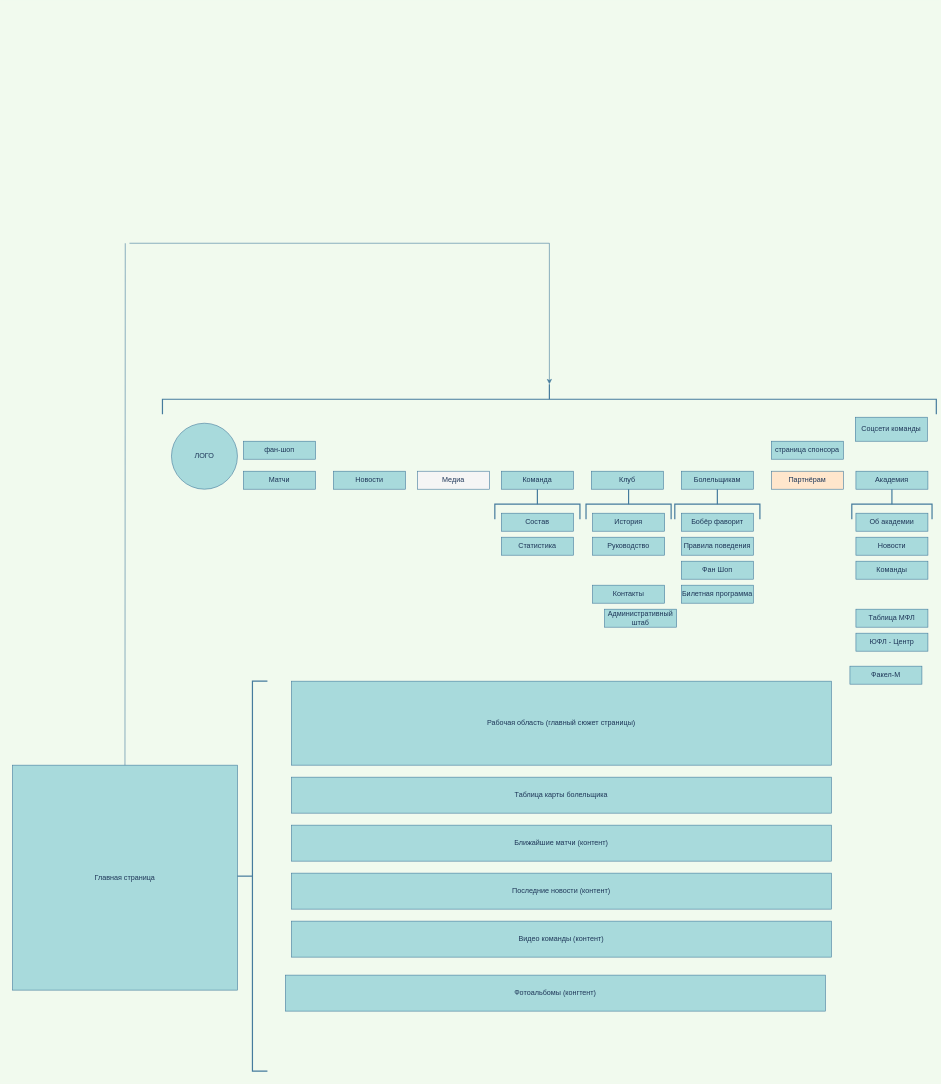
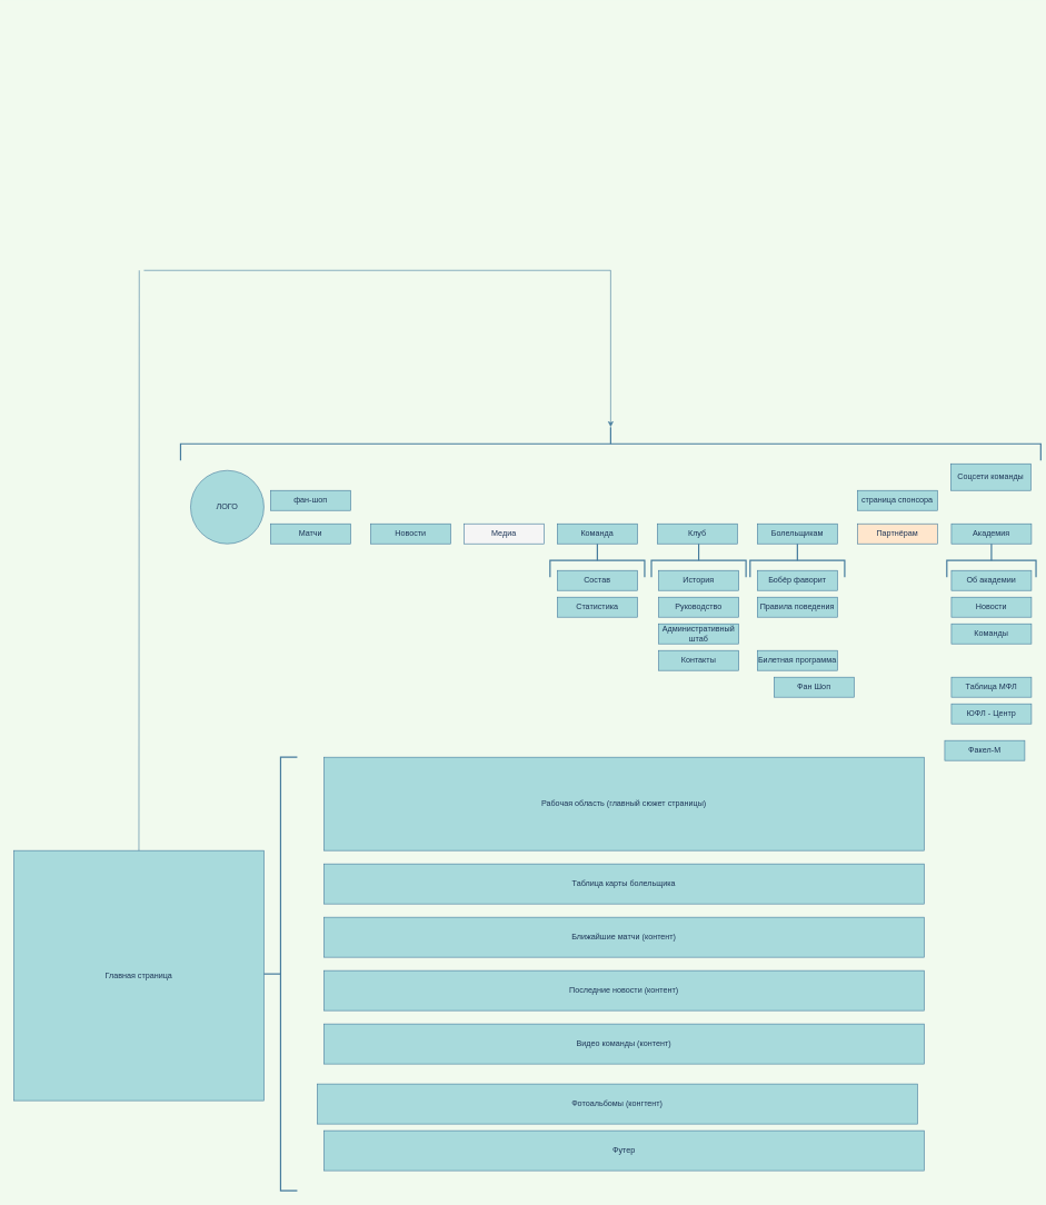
- <mxCell id="37" value="Фан Шоп" style="rounded=0;whiteSpace=wrap;html=1;fillColor=#A8DADC;strokeColor=#457B9D;fontColor=#1D3557;" vertex="1" parent="1"><mxGeometry x="1135" y="935" width="120" height="30" as="geometry" /></mxCell>
+ <mxCell id="37" value="Фан Шоп" style="rounded=0;whiteSpace=wrap;html=1;fillColor=#A8DADC;strokeColor=#457B9D;fontColor=#1D3557;" vertex="1" parent="1"><mxGeometry x="1160" y="1015" width="120" height="30" as="geometry" /></mxCell>
- <mxCell id="27" value="&lt;font&gt;Административный штаб&lt;/font&gt;" style="rounded=0;whiteSpace=wrap;html=1;fillColor=#A8DADC;strokeColor=#457B9D;fontColor=#1D3557;" parent="1" vertex="1"><mxGeometry x="1007" y="1015" width="120" height="30" as="geometry" /></mxCell>
+ <mxCell id="27" value="&lt;font&gt;Административный штаб&lt;/font&gt;" style="rounded=0;whiteSpace=wrap;html=1;fillColor=#A8DADC;strokeColor=#457B9D;fontColor=#1D3557;" parent="1" vertex="1"><mxGeometry x="987" y="935" width="120" height="30" as="geometry" /></mxCell>
+ <mxCell id="22" value="Футер" style="rounded=0;whiteSpace=wrap;html=1;fillColor=#A8DADC;strokeColor=#457B9D;fontColor=#1D3557;" parent="1" vertex="1"><mxGeometry x="485" y="1695" width="900" height="60" as="geometry" /></mxCell>
